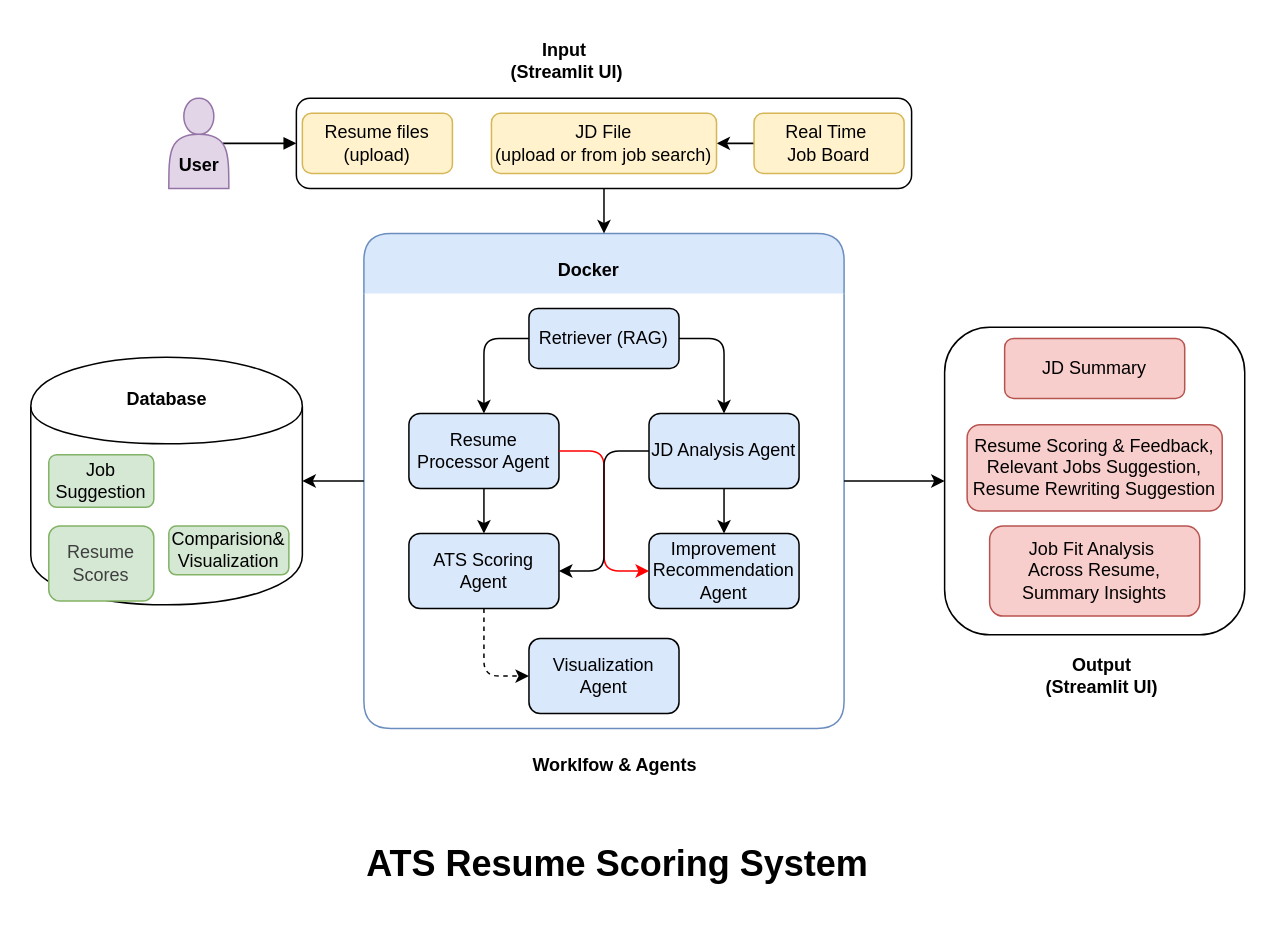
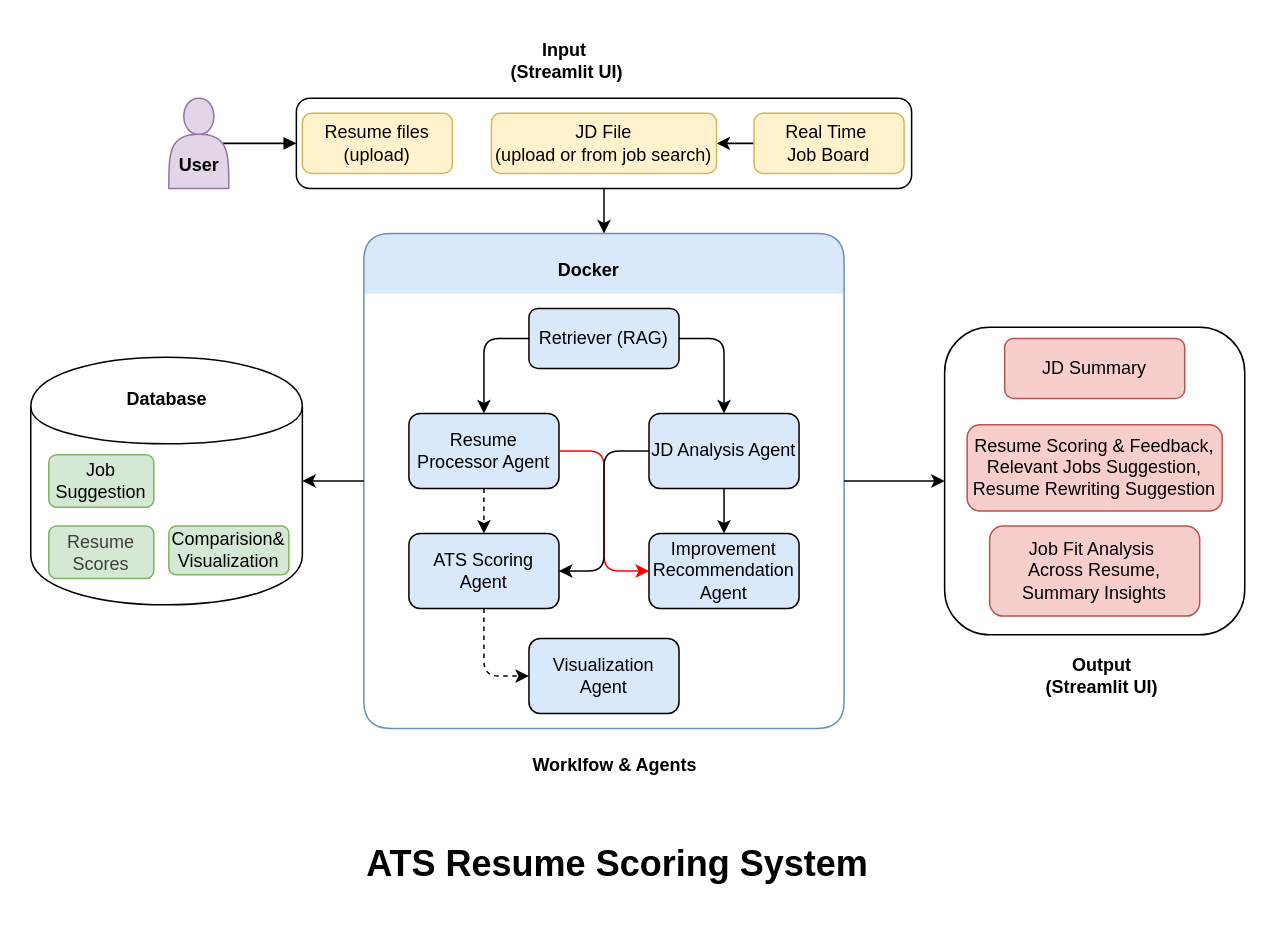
- <mxCell id="13" value="" style="endArrow=classic;html=1;exitX=0.5;exitY=1;exitDx=0;exitDy=0;entryX=0.5;entryY=0;entryDx=0;entryDy=0;" parent="4" source="5" target="7" edge="1"><mxGeometry width="50" height="50" relative="1" as="geometry"><mxPoint x="340" y="180" as="sourcePoint" /><mxPoint x="390" y="130" as="targetPoint" /></mxGeometry></mxCell>
+ <mxCell id="13" value="" style="endArrow=classic;html=1;exitX=0.5;exitY=1;exitDx=0;exitDy=0;entryX=0.5;entryY=0;entryDx=0;entryDy=0;dashed=1;" parent="4" source="5" target="7" edge="1"><mxGeometry width="50" height="50" relative="1" as="geometry"><mxPoint x="340" y="180" as="sourcePoint" /><mxPoint x="390" y="130" as="targetPoint" /></mxGeometry></mxCell>
- <mxCell id="39" value="&lt;span style=&quot;color: rgb(63, 63, 63);&quot;&gt;Resume Scores&lt;/span&gt;" style="rounded=1;whiteSpace=wrap;html=1;fillColor=#d5e8d4;strokeColor=#82b366;" parent="1" vertex="1"><mxGeometry x="32" y="350" width="70" height="50" as="geometry" /></mxCell>
+ <mxCell id="39" value="&lt;span style=&quot;color: rgb(63, 63, 63);&quot;&gt;Resume Scores&lt;/span&gt;" style="rounded=1;whiteSpace=wrap;html=1;fillColor=#d5e8d4;strokeColor=#82b366;" parent="1" vertex="1"><mxGeometry x="32" y="350" width="70" height="35" as="geometry" /></mxCell>
